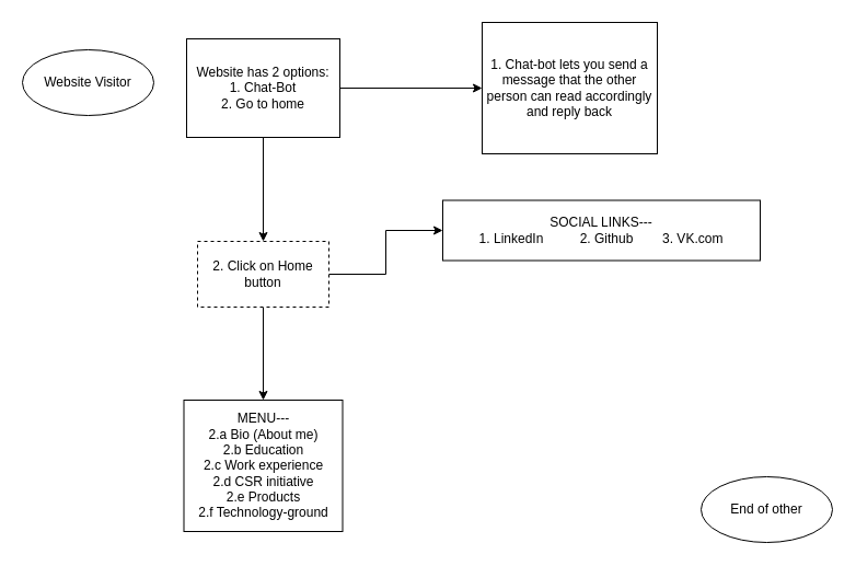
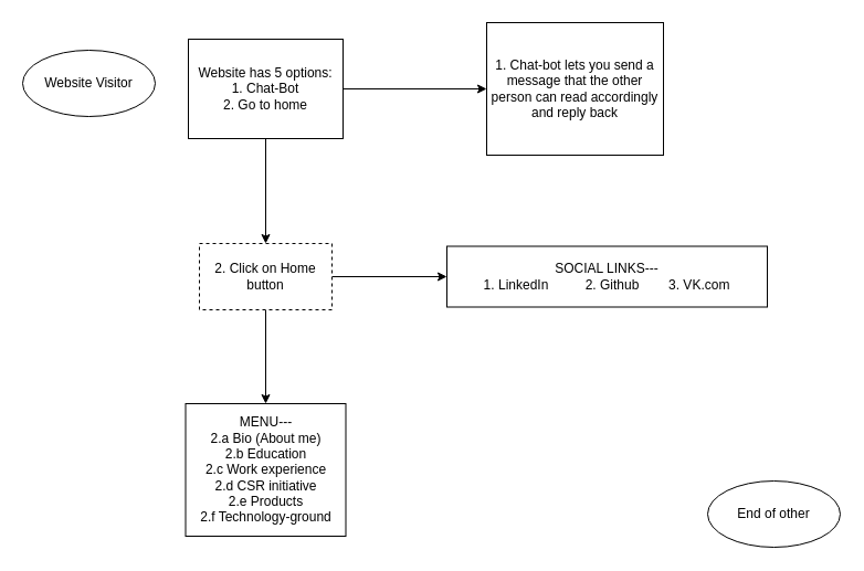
- <mxCell id="5" value="Website has 2 options:&lt;br&gt;1. Chat-Bot&lt;br&gt;2. Go to home" style="rounded=0;whiteSpace=wrap;html=1;" vertex="1" parent="1"><mxGeometry x="170" y="35" width="140" height="90" as="geometry" /></mxCell>
+ <mxCell id="5" value="Website has 5 options:&lt;br&gt;1. Chat-Bot&lt;br&gt;2. Go to home" style="rounded=0;whiteSpace=wrap;html=1;" vertex="1" parent="1"><mxGeometry x="170" y="35" width="140" height="90" as="geometry" /></mxCell>
- <mxCell id="11" value="SOCIAL LINKS---&lt;br&gt;1. LinkedIn&amp;nbsp; &amp;nbsp; &amp;nbsp; &amp;nbsp; &amp;nbsp; 2. Github&amp;nbsp; &amp;nbsp; &amp;nbsp; &amp;nbsp; 3. VK.com" style="whiteSpace=wrap;html=1;rounded=0;" vertex="1" parent="1"><mxGeometry x="404" y="182.5" width="290" height="55" as="geometry" /></mxCell>
+ <mxCell id="11" value="SOCIAL LINKS---&lt;br&gt;1. LinkedIn&amp;nbsp; &amp;nbsp; &amp;nbsp; &amp;nbsp; &amp;nbsp; 2. Github&amp;nbsp; &amp;nbsp; &amp;nbsp; &amp;nbsp; 3. VK.com" style="whiteSpace=wrap;html=1;rounded=0;" vertex="1" parent="1"><mxGeometry x="404" y="222.5" width="290" height="55" as="geometry" /></mxCell>
